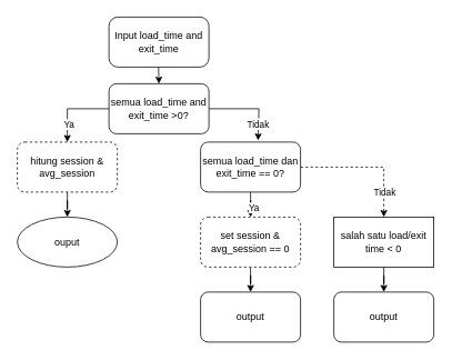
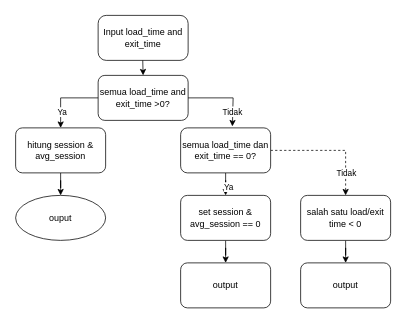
- <mxCell id="12" value="hitung session &amp;amp; avg_session" style="rounded=1;whiteSpace=wrap;html=1;dashed=1;" vertex="1" parent="1"><mxGeometry x="20" y="170" width="120" height="60" as="geometry" /></mxCell>
+ <mxCell id="12" value="hitung session &amp;amp; avg_session" style="rounded=1;whiteSpace=wrap;html=1;" vertex="1" parent="1"><mxGeometry x="20" y="170" width="120" height="60" as="geometry" /></mxCell>
- <mxCell id="10" value="set session &amp;amp; avg_session == 0" style="rounded=1;whiteSpace=wrap;html=1;dashed=1;" vertex="1" parent="1"><mxGeometry x="240" y="260" width="120" height="60" as="geometry" /></mxCell>
+ <mxCell id="10" value="set session &amp;amp; avg_session == 0" style="rounded=1;whiteSpace=wrap;html=1;" vertex="1" parent="1"><mxGeometry x="240" y="260" width="120" height="60" as="geometry" /></mxCell>
- <mxCell id="21" value="salah satu load/exit time &amp;lt; 0" style="whiteSpace=wrap;html=1;rounded=0;" vertex="1" parent="1"><mxGeometry x="400" y="260" width="120" height="60" as="geometry" /></mxCell>
+ <mxCell id="21" value="salah satu load/exit time &amp;lt; 0" style="rounded=1;whiteSpace=wrap;html=1;" vertex="1" parent="1"><mxGeometry x="400" y="260" width="120" height="60" as="geometry" /></mxCell>
